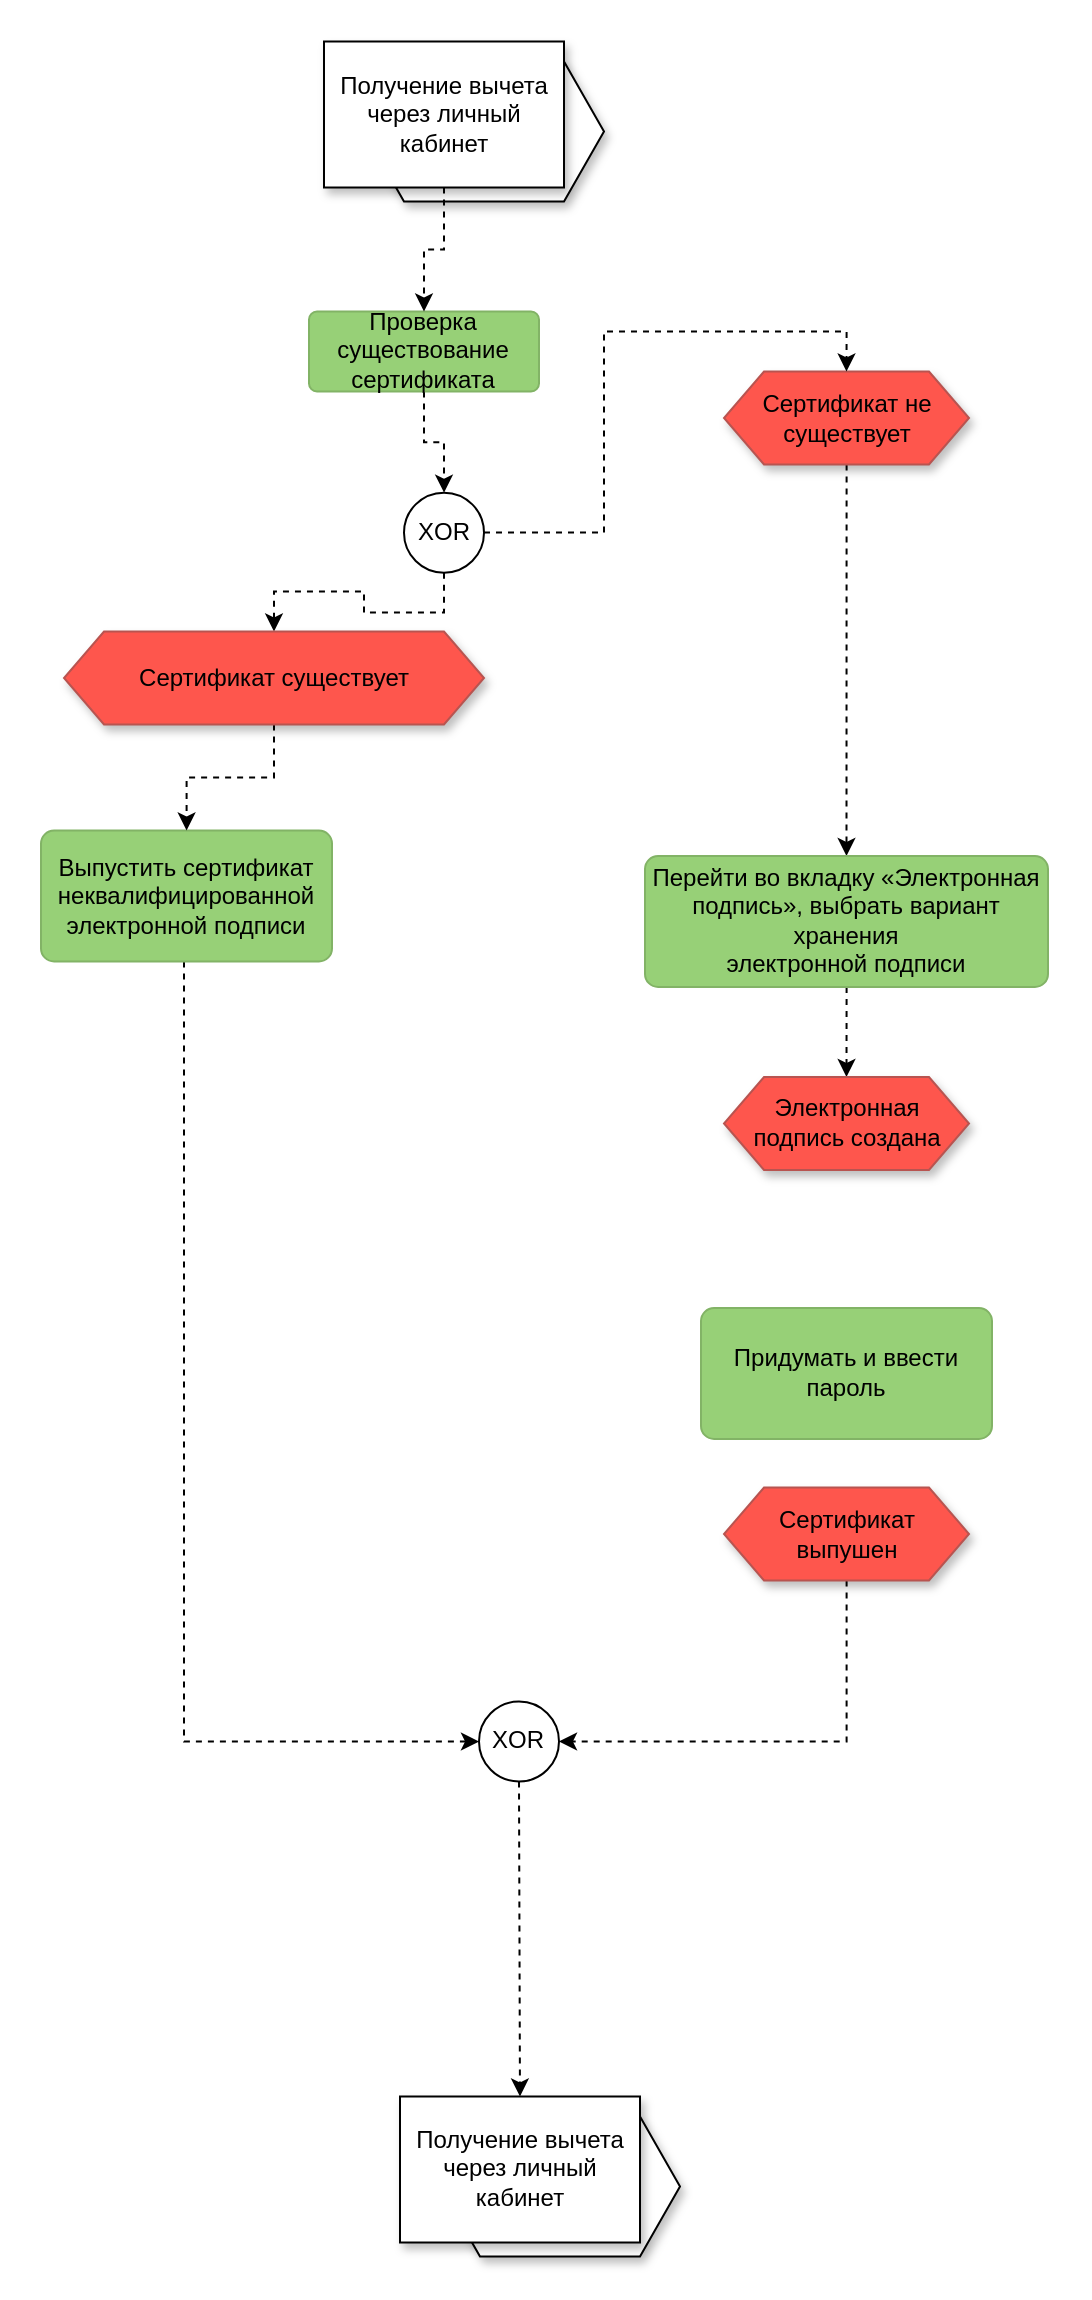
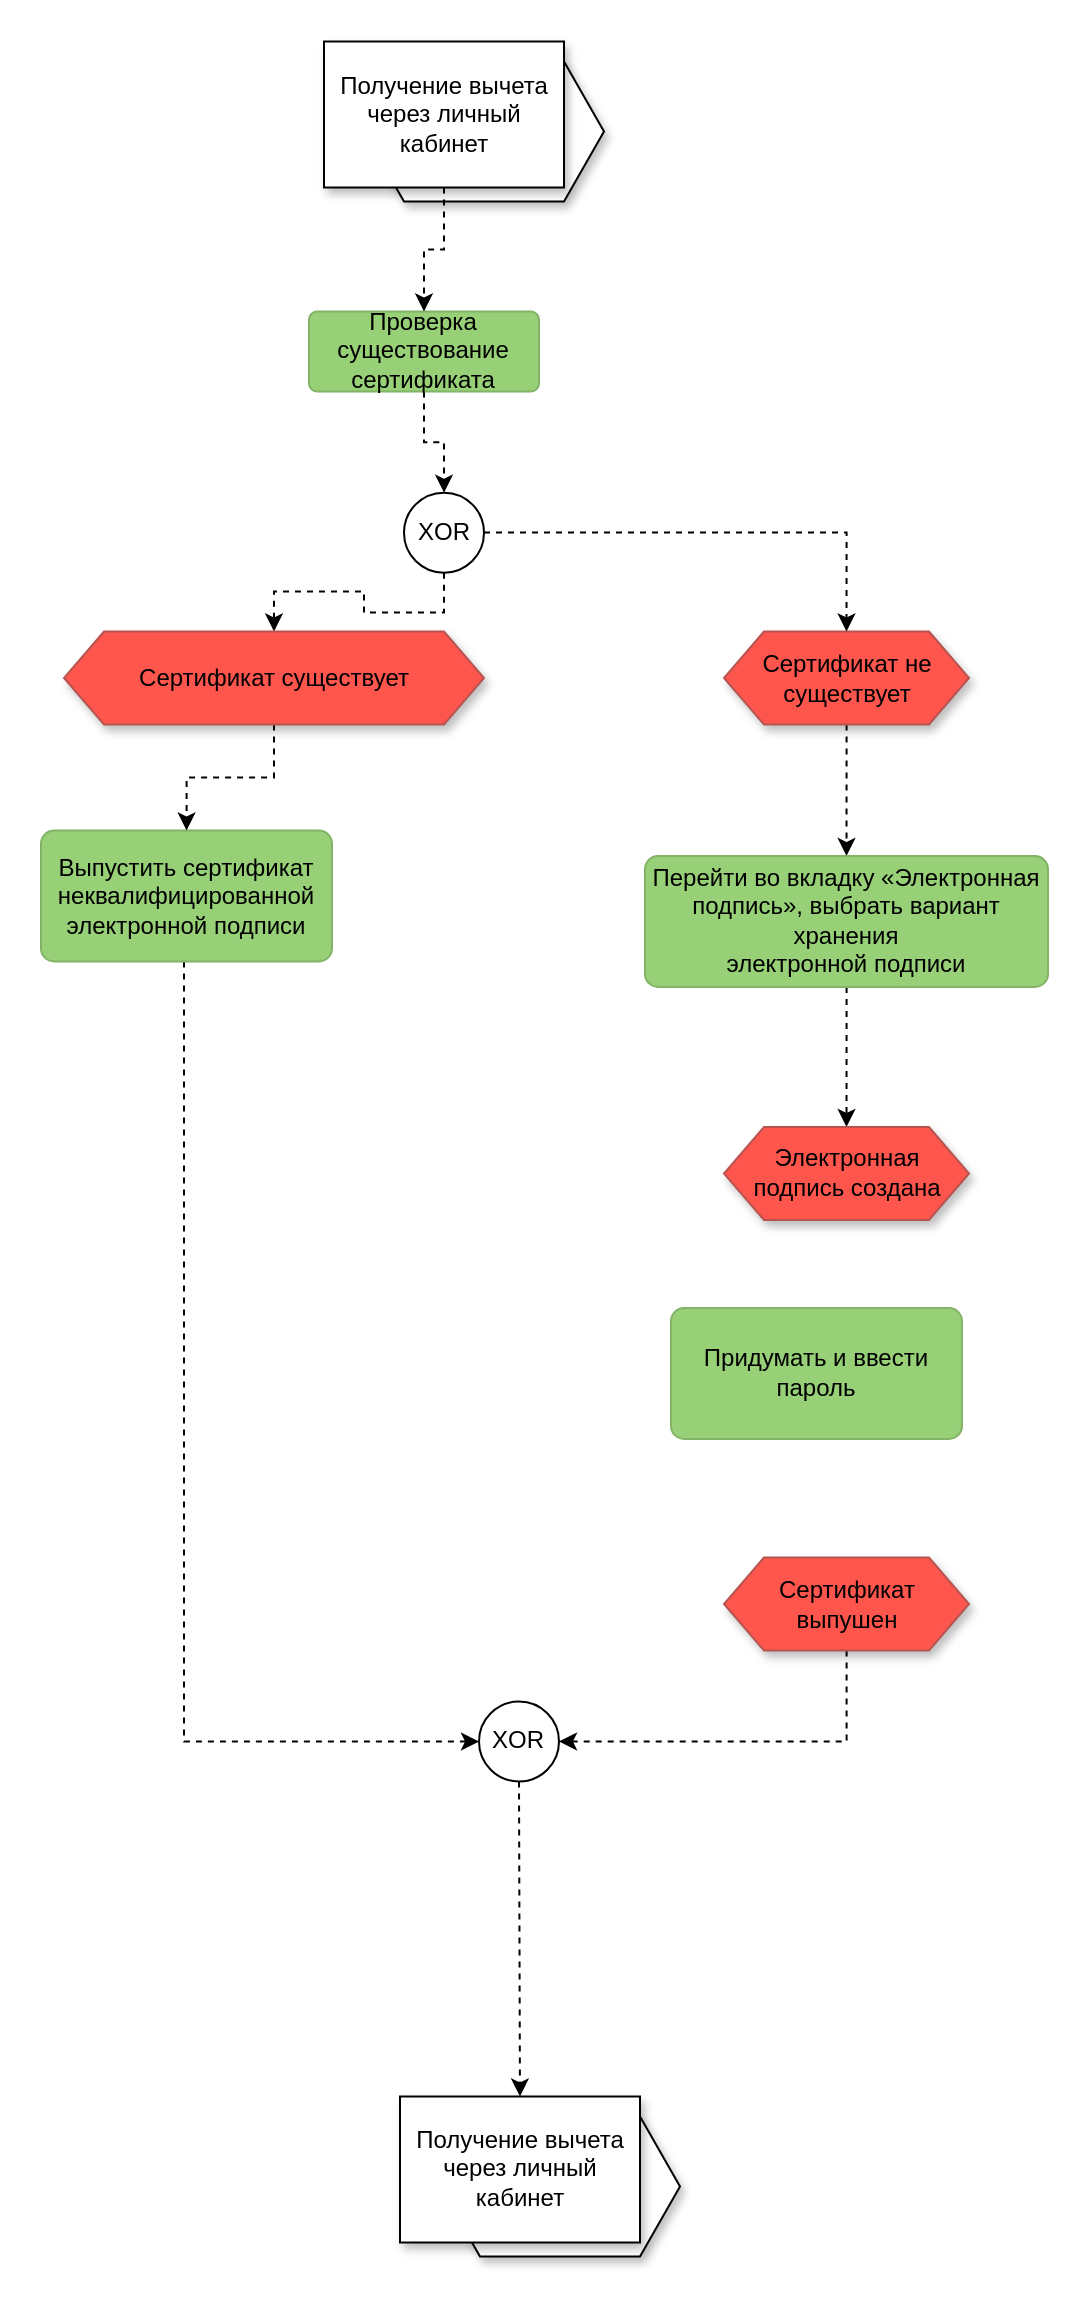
- <mxCell id="18" value="Сертификат не существует" style="shape=hexagon;perimeter=hexagonPerimeter2;whiteSpace=wrap;html=1;fixedSize=1;shadow=1;fillColor=#fe564d;strokeColor=#b85450;" parent="1" vertex="1"><mxGeometry x="361.5" y="185.25" width="122.5" height="46.5" as="geometry" /></mxCell>
+ <mxCell id="18" value="Сертификат не существует" style="shape=hexagon;perimeter=hexagonPerimeter2;whiteSpace=wrap;html=1;fixedSize=1;shadow=1;fillColor=#fe564d;strokeColor=#b85450;" parent="1" vertex="1"><mxGeometry x="361.5" y="315.25" width="122.5" height="46.5" as="geometry" /></mxCell>
- <mxCell id="29" value="Электронная подпись создана" style="shape=hexagon;perimeter=hexagonPerimeter2;whiteSpace=wrap;html=1;fixedSize=1;shadow=1;fillColor=#fe564d;strokeColor=#b85450;" parent="1" vertex="1"><mxGeometry x="361.5" y="538" width="122.5" height="46.5" as="geometry" /></mxCell>
+ <mxCell id="29" value="Электронная подпись создана" style="shape=hexagon;perimeter=hexagonPerimeter2;whiteSpace=wrap;html=1;fixedSize=1;shadow=1;fillColor=#fe564d;strokeColor=#b85450;" parent="1" vertex="1"><mxGeometry x="361.5" y="563" width="122.5" height="46.5" as="geometry" /></mxCell>
- <mxCell id="28" value="Придумать и ввести пароль" style="rounded=1;arcSize=10;whiteSpace=wrap;html=1;align=center;fillColor=#97D077;strokeColor=#82b366;" parent="1" vertex="1"><mxGeometry x="350" y="653.5" width="145.5" height="65.5" as="geometry" /></mxCell>
+ <mxCell id="28" value="Придумать и ввести пароль" style="rounded=1;arcSize=10;whiteSpace=wrap;html=1;align=center;fillColor=#97D077;strokeColor=#82b366;" parent="1" vertex="1"><mxGeometry x="335" y="653.5" width="145.5" height="65.5" as="geometry" /></mxCell>
- <mxCell id="5" value="Сертификат выпушен" style="shape=hexagon;perimeter=hexagonPerimeter2;whiteSpace=wrap;html=1;fixedSize=1;shadow=1;fillColor=#fe564d;strokeColor=#b85450;" parent="1" vertex="1"><mxGeometry x="361.5" y="743.25" width="122.5" height="46.5" as="geometry" /></mxCell>
+ <mxCell id="5" value="Сертификат выпушен" style="shape=hexagon;perimeter=hexagonPerimeter2;whiteSpace=wrap;html=1;fixedSize=1;shadow=1;fillColor=#fe564d;strokeColor=#b85450;" parent="1" vertex="1"><mxGeometry x="361.5" y="778.25" width="122.5" height="46.5" as="geometry" /></mxCell>
